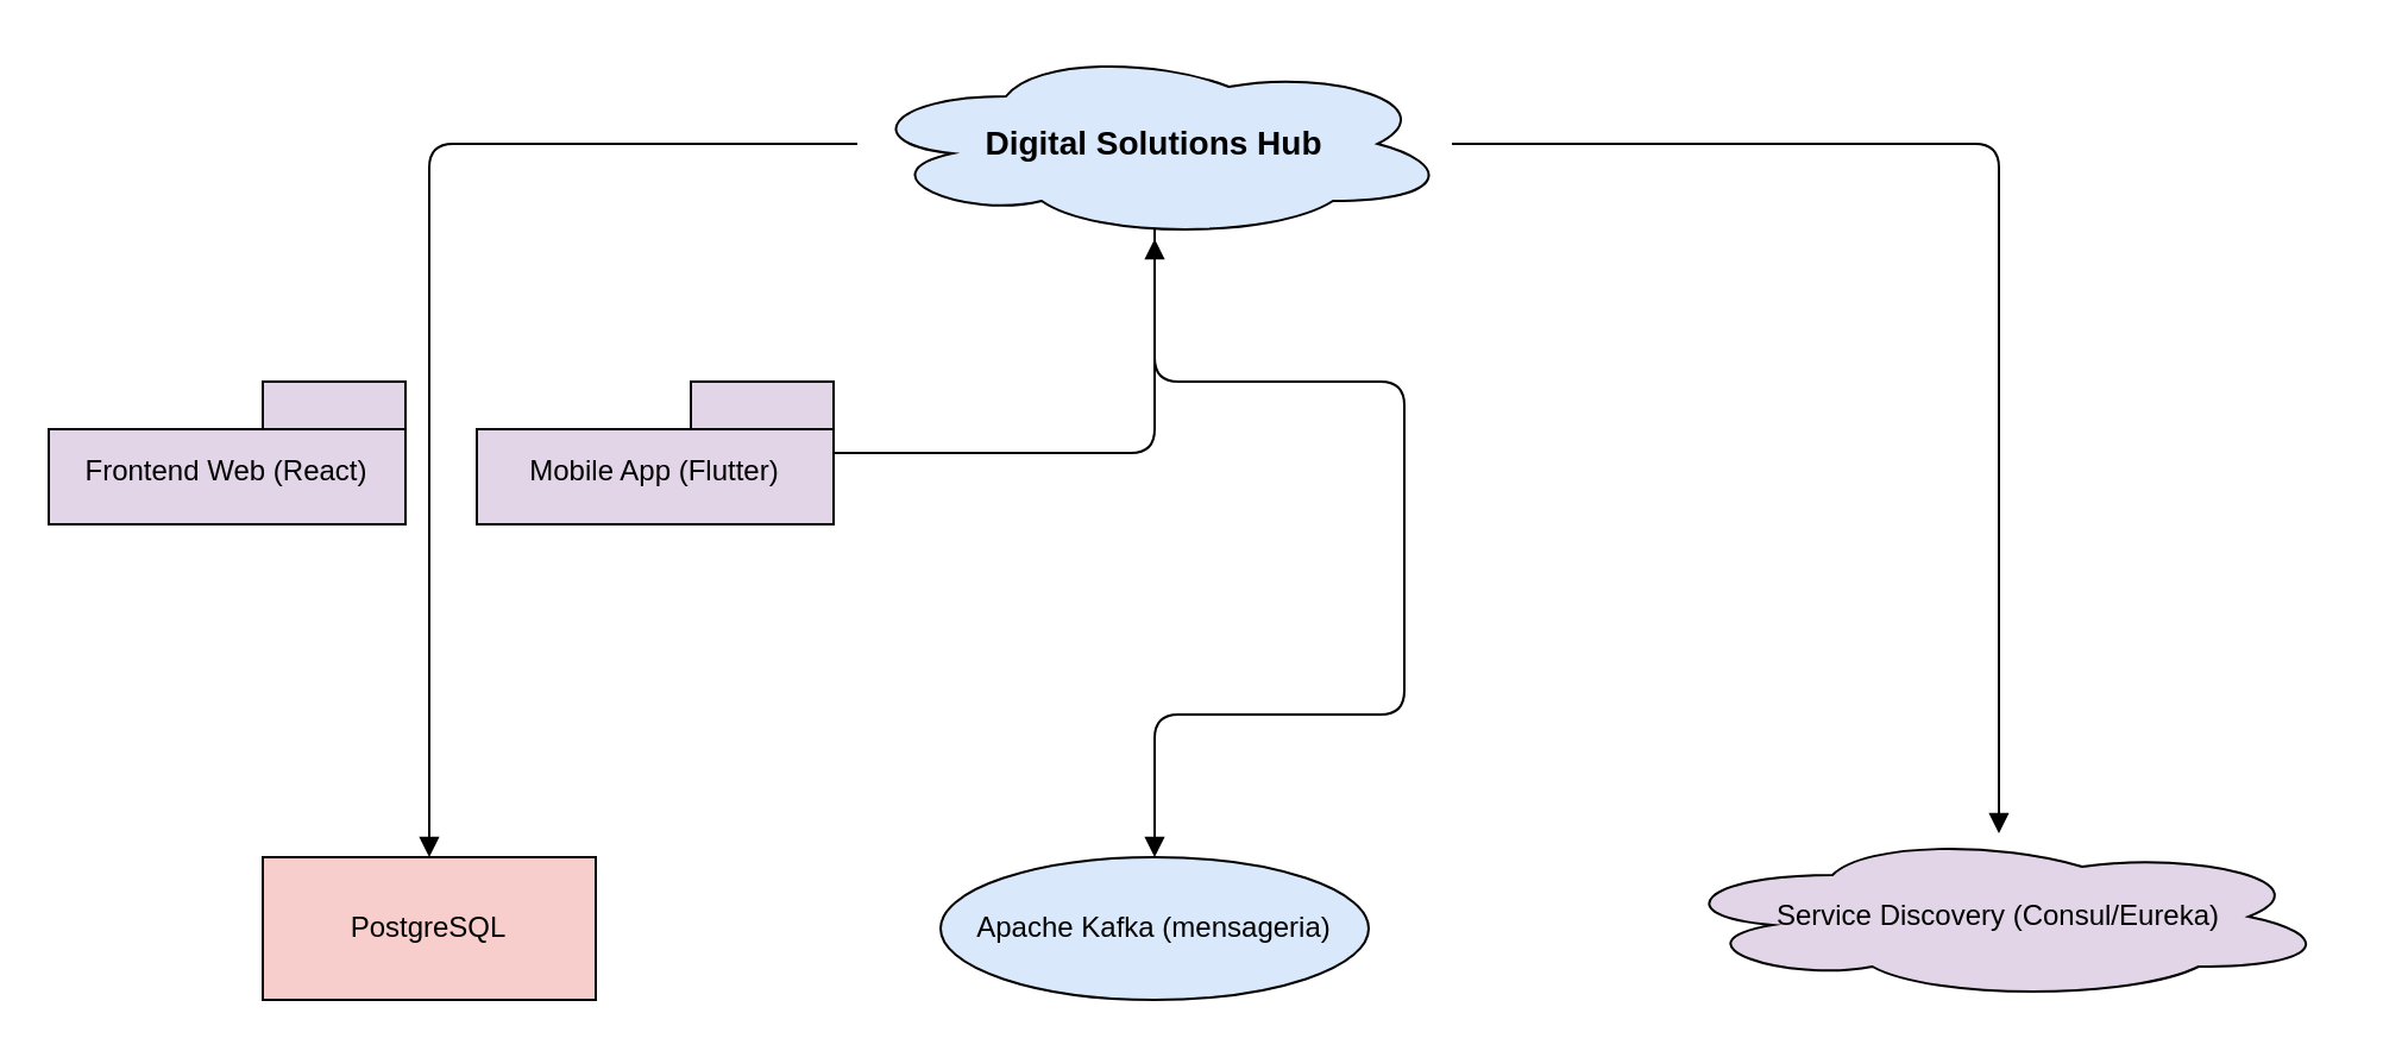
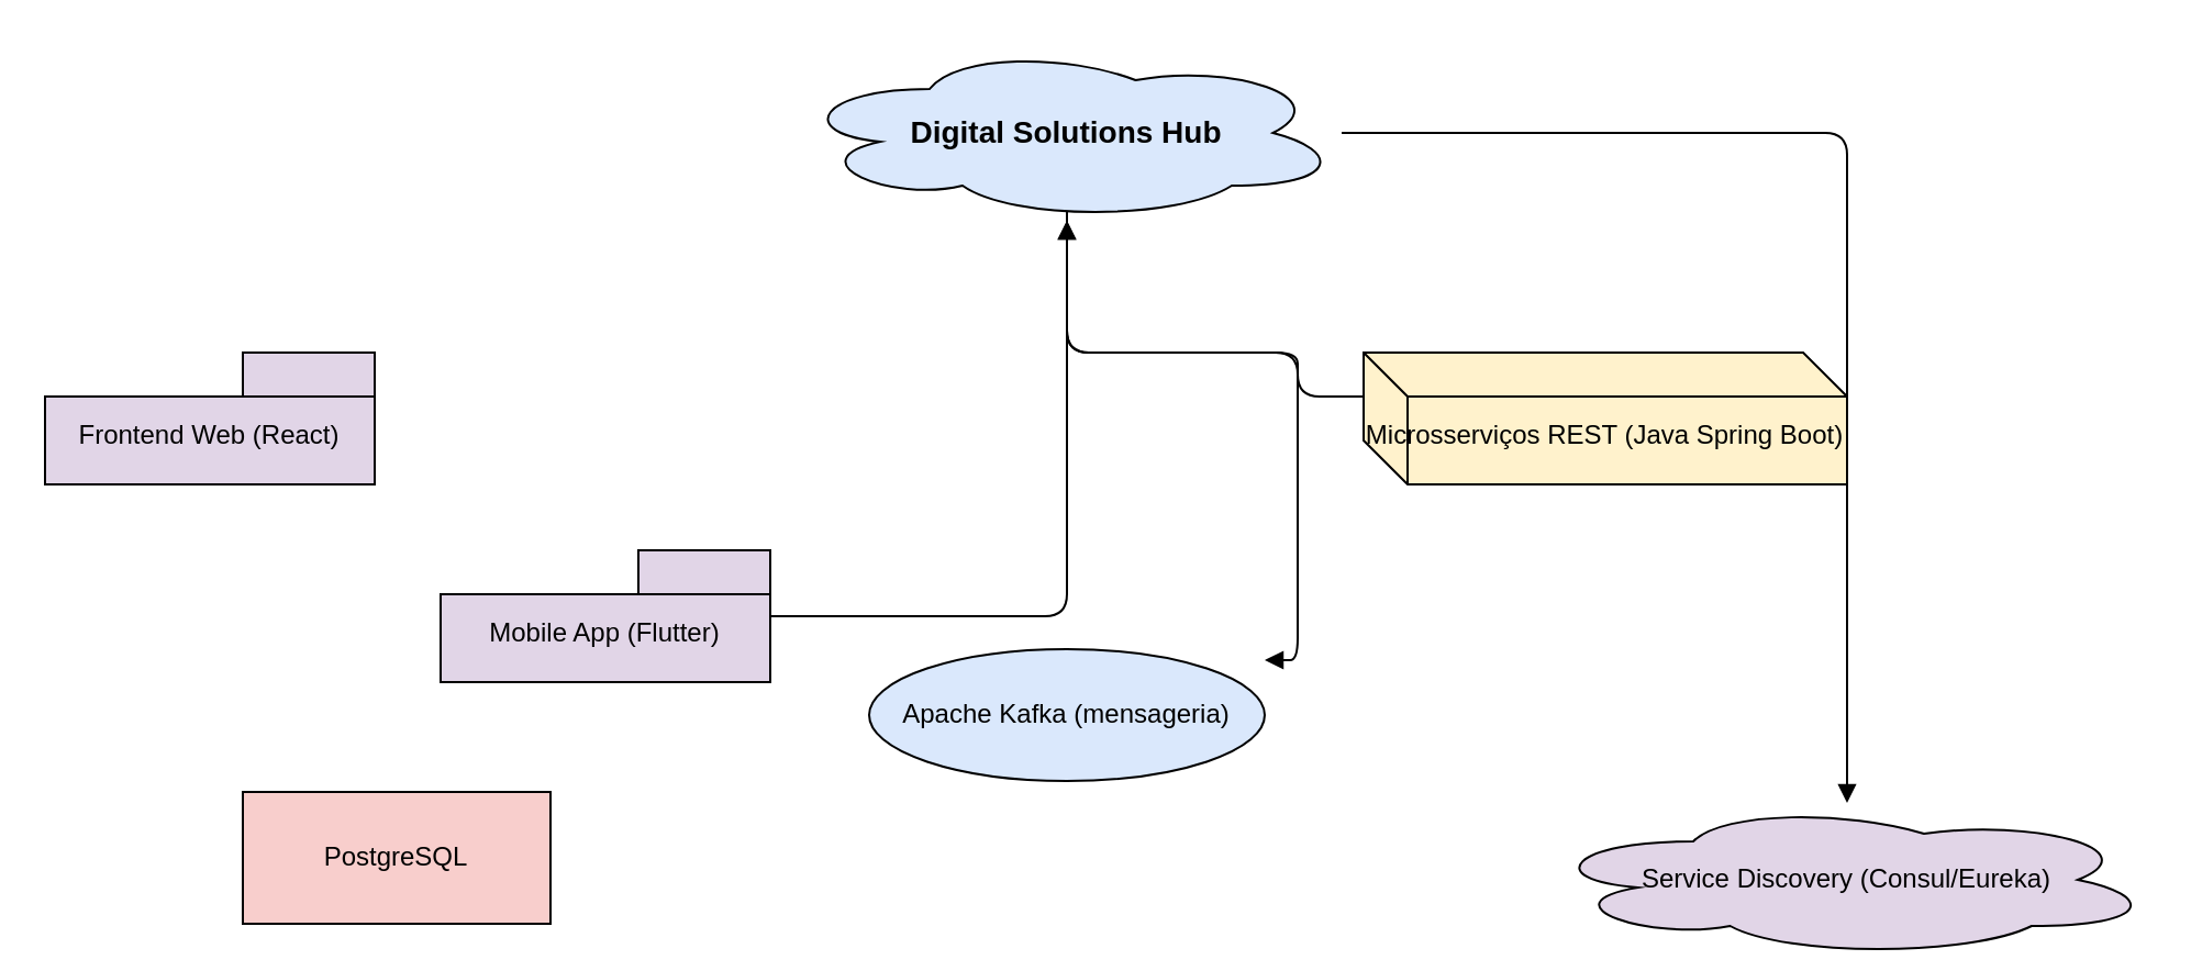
- <mxCell id="9" style="edgeStyle=orthogonalEdgeStyle;endArrow=block;" parent="1" source="2" target="8" edge="1"><mxGeometry relative="1" as="geometry" /></mxCell>
+ <mxCell id="7" style="edgeStyle=orthogonalEdgeStyle;endArrow=block;exitX=0;exitY=0;exitDx=0;exitDy=20;exitPerimeter=0;" parent="1" source="6" target="2" edge="1"><mxGeometry relative="1" as="geometry"><Array as="points"><mxPoint x="590" y="180" /><mxPoint x="590" y="160" /><mxPoint x="485" y="160" /></Array></mxGeometry></mxCell>
- <mxCell id="4" value="&lt;div&gt;&lt;br&gt;&lt;/div&gt;Mobile App (Flutter)" style="shape=folder;whiteSpace=wrap;html=1;fillColor=#E1D5E7;" parent="1" vertex="1"><mxGeometry x="200" y="160" width="150" height="60" as="geometry" /></mxCell>
+ <mxCell id="4" value="&lt;div&gt;&lt;br&gt;&lt;/div&gt;Mobile App (Flutter)" style="shape=folder;whiteSpace=wrap;html=1;fillColor=#E1D5E7;" parent="1" vertex="1"><mxGeometry x="200" y="250" width="150" height="60" as="geometry" /></mxCell>
+ <mxCell id="6" value="&lt;div&gt;&lt;br&gt;&lt;/div&gt;Microsserviços REST (Java Spring Boot)" style="shape=cube;whiteSpace=wrap;html=1;fillColor=#FFF2CC;" parent="1" vertex="1"><mxGeometry x="620" y="160" width="220" height="60" as="geometry" /></mxCell>
- <mxCell id="12" value="Service Discovery (Consul/Eureka)" style="shape=cloud;whiteSpace=wrap;html=1;fillColor=#E1D5E7;" parent="1" vertex="1"><mxGeometry x="700" y="350" width="280" height="70" as="geometry" /></mxCell>
+ <mxCell id="12" value="Service Discovery (Consul/Eureka)" style="shape=cloud;whiteSpace=wrap;html=1;fillColor=#E1D5E7;" parent="1" vertex="1"><mxGeometry x="700" y="365" width="280" height="70" as="geometry" /></mxCell>
- <mxCell id="10" value="Apache Kafka (mensageria)" style="shape=ellipse;whiteSpace=wrap;html=1;fillColor=#DAE8FC;" parent="1" vertex="1"><mxGeometry x="395" y="360" width="180" height="60" as="geometry" /></mxCell>
+ <mxCell id="10" value="Apache Kafka (mensageria)" style="shape=ellipse;whiteSpace=wrap;html=1;fillColor=#DAE8FC;" parent="1" vertex="1"><mxGeometry x="395" y="295" width="180" height="60" as="geometry" /></mxCell>
